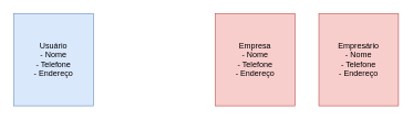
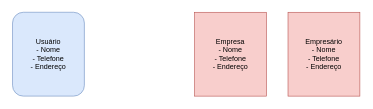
- <mxCell id="2" value="Usuário&lt;br&gt;- Nome&lt;br&gt;- Telefone&lt;br&gt;- Endereço&lt;br&gt;" style="rounded=0;whiteSpace=wrap;html=1;fillColor=#dae8fc;strokeColor=#6c8ebf;" vertex="1" parent="1"><mxGeometry x="20" y="20" width="120" height="140" as="geometry" /></mxCell>
+ <mxCell id="2" value="Usuário&lt;br&gt;- Nome&lt;br&gt;- Telefone&lt;br&gt;- Endereço&lt;br&gt;" style="whiteSpace=wrap;html=1;fillColor=#dae8fc;strokeColor=#6c8ebf;rounded=1;" vertex="1" parent="1"><mxGeometry x="20" y="20" width="120" height="140" as="geometry" /></mxCell>
